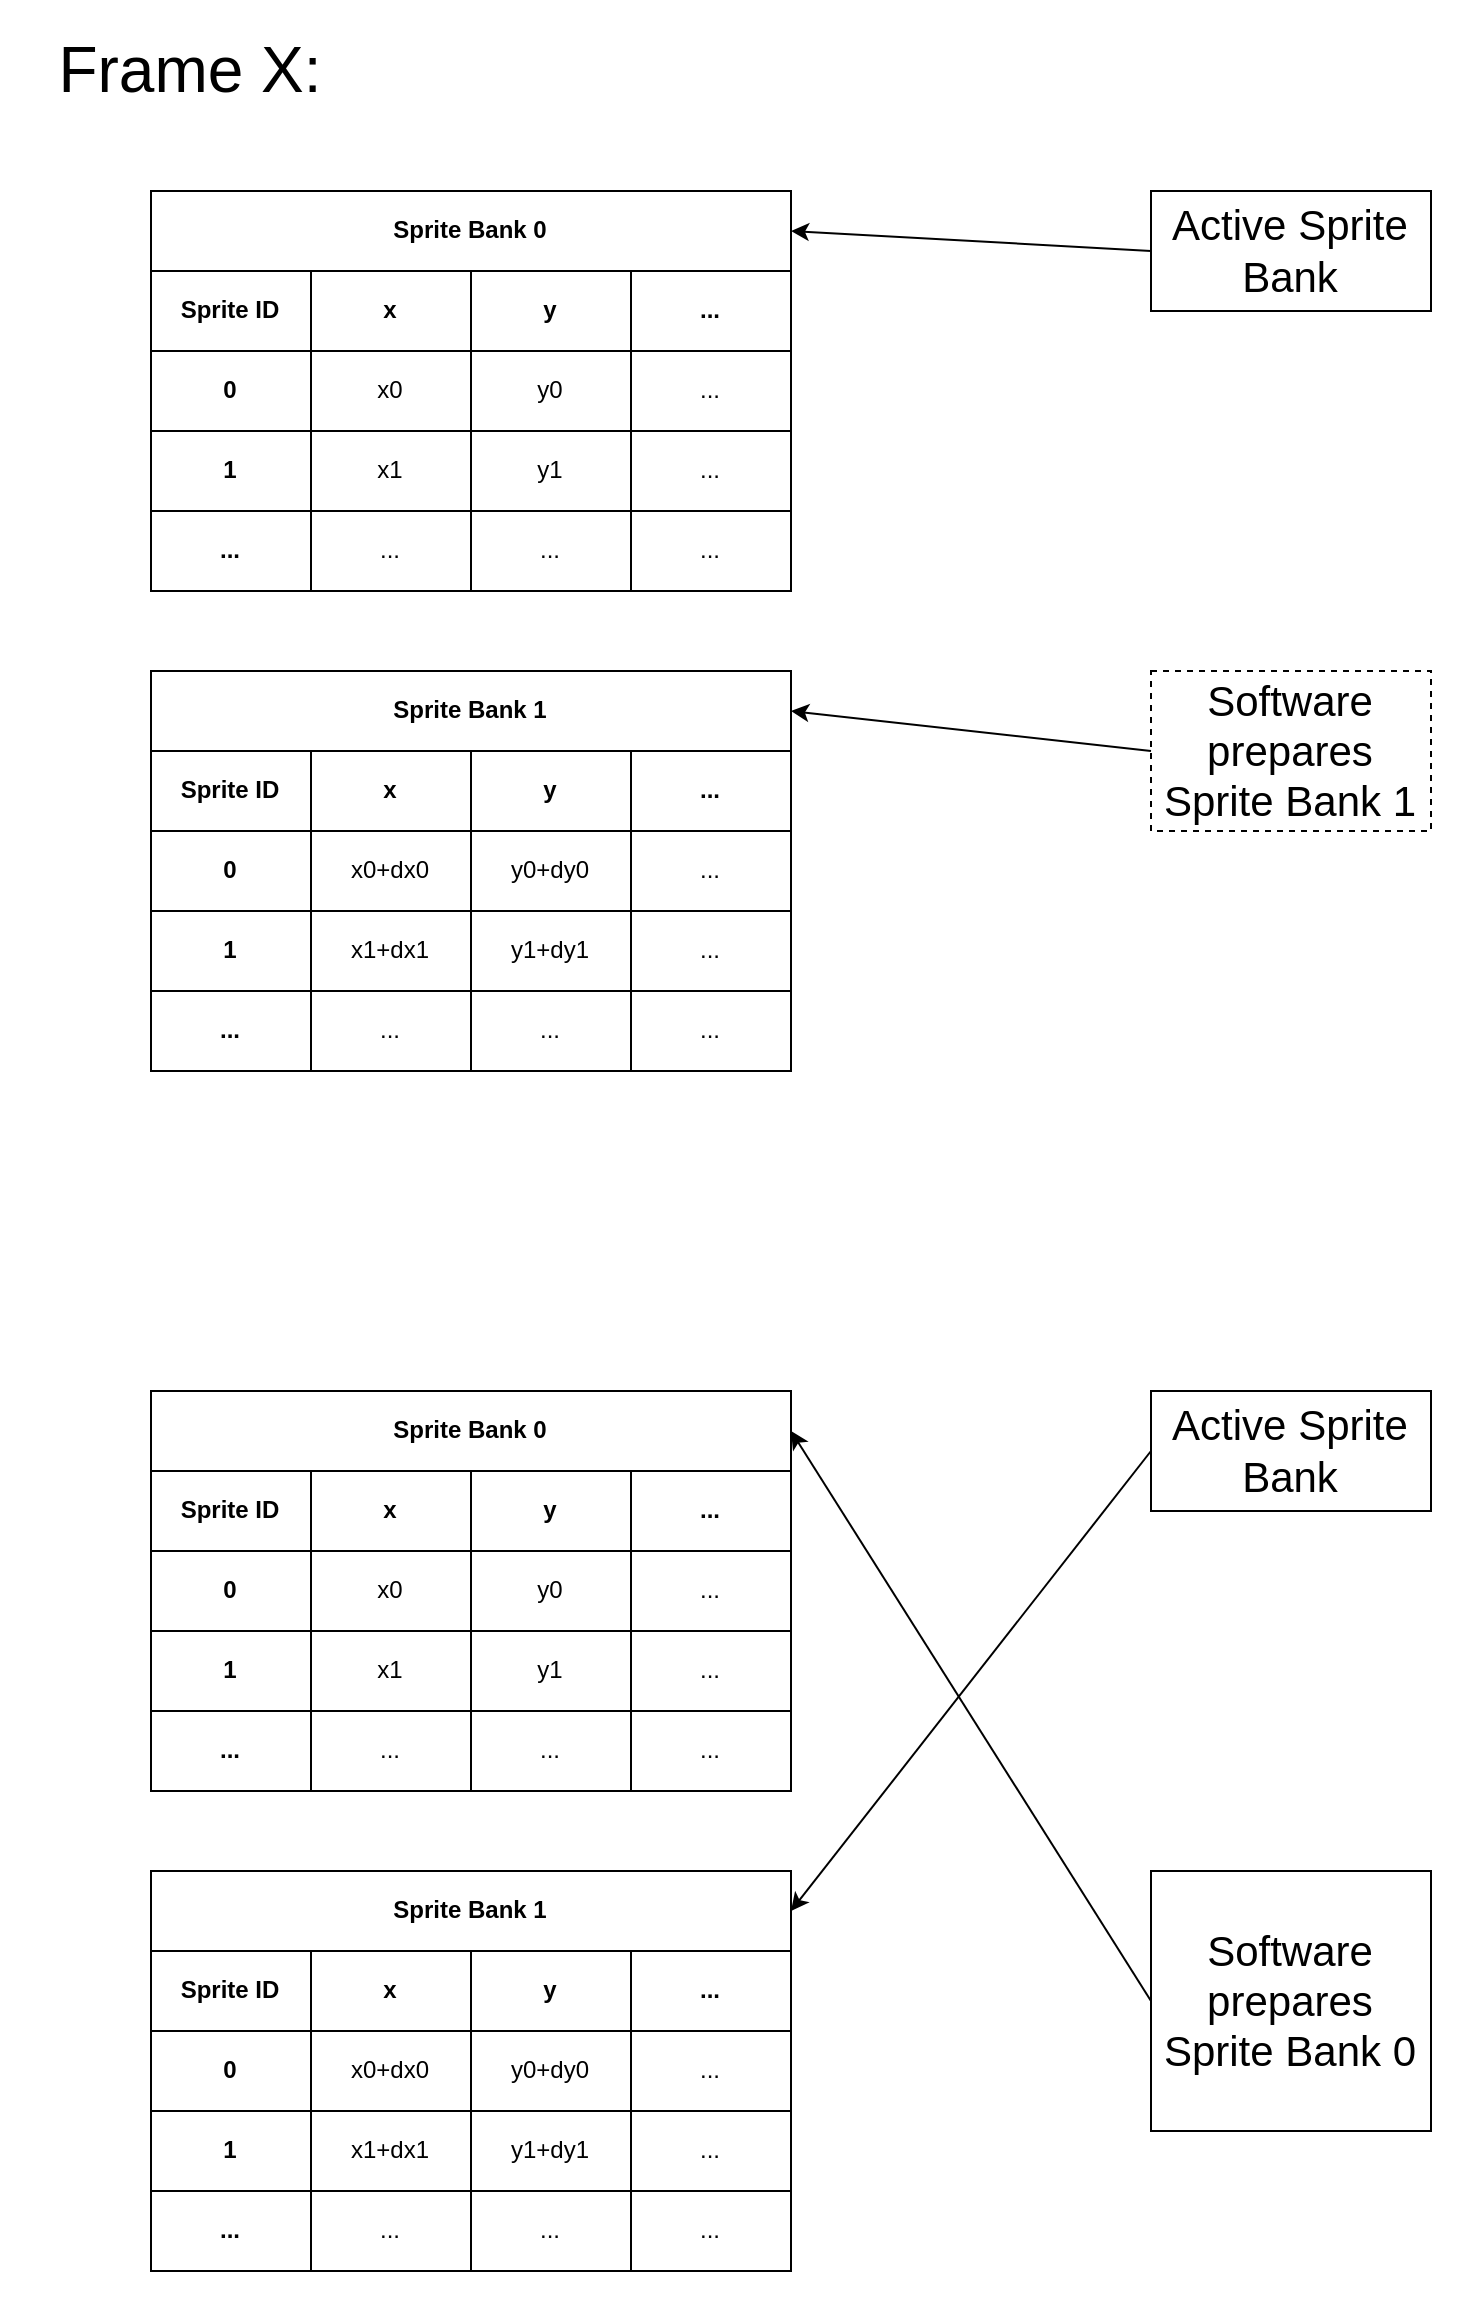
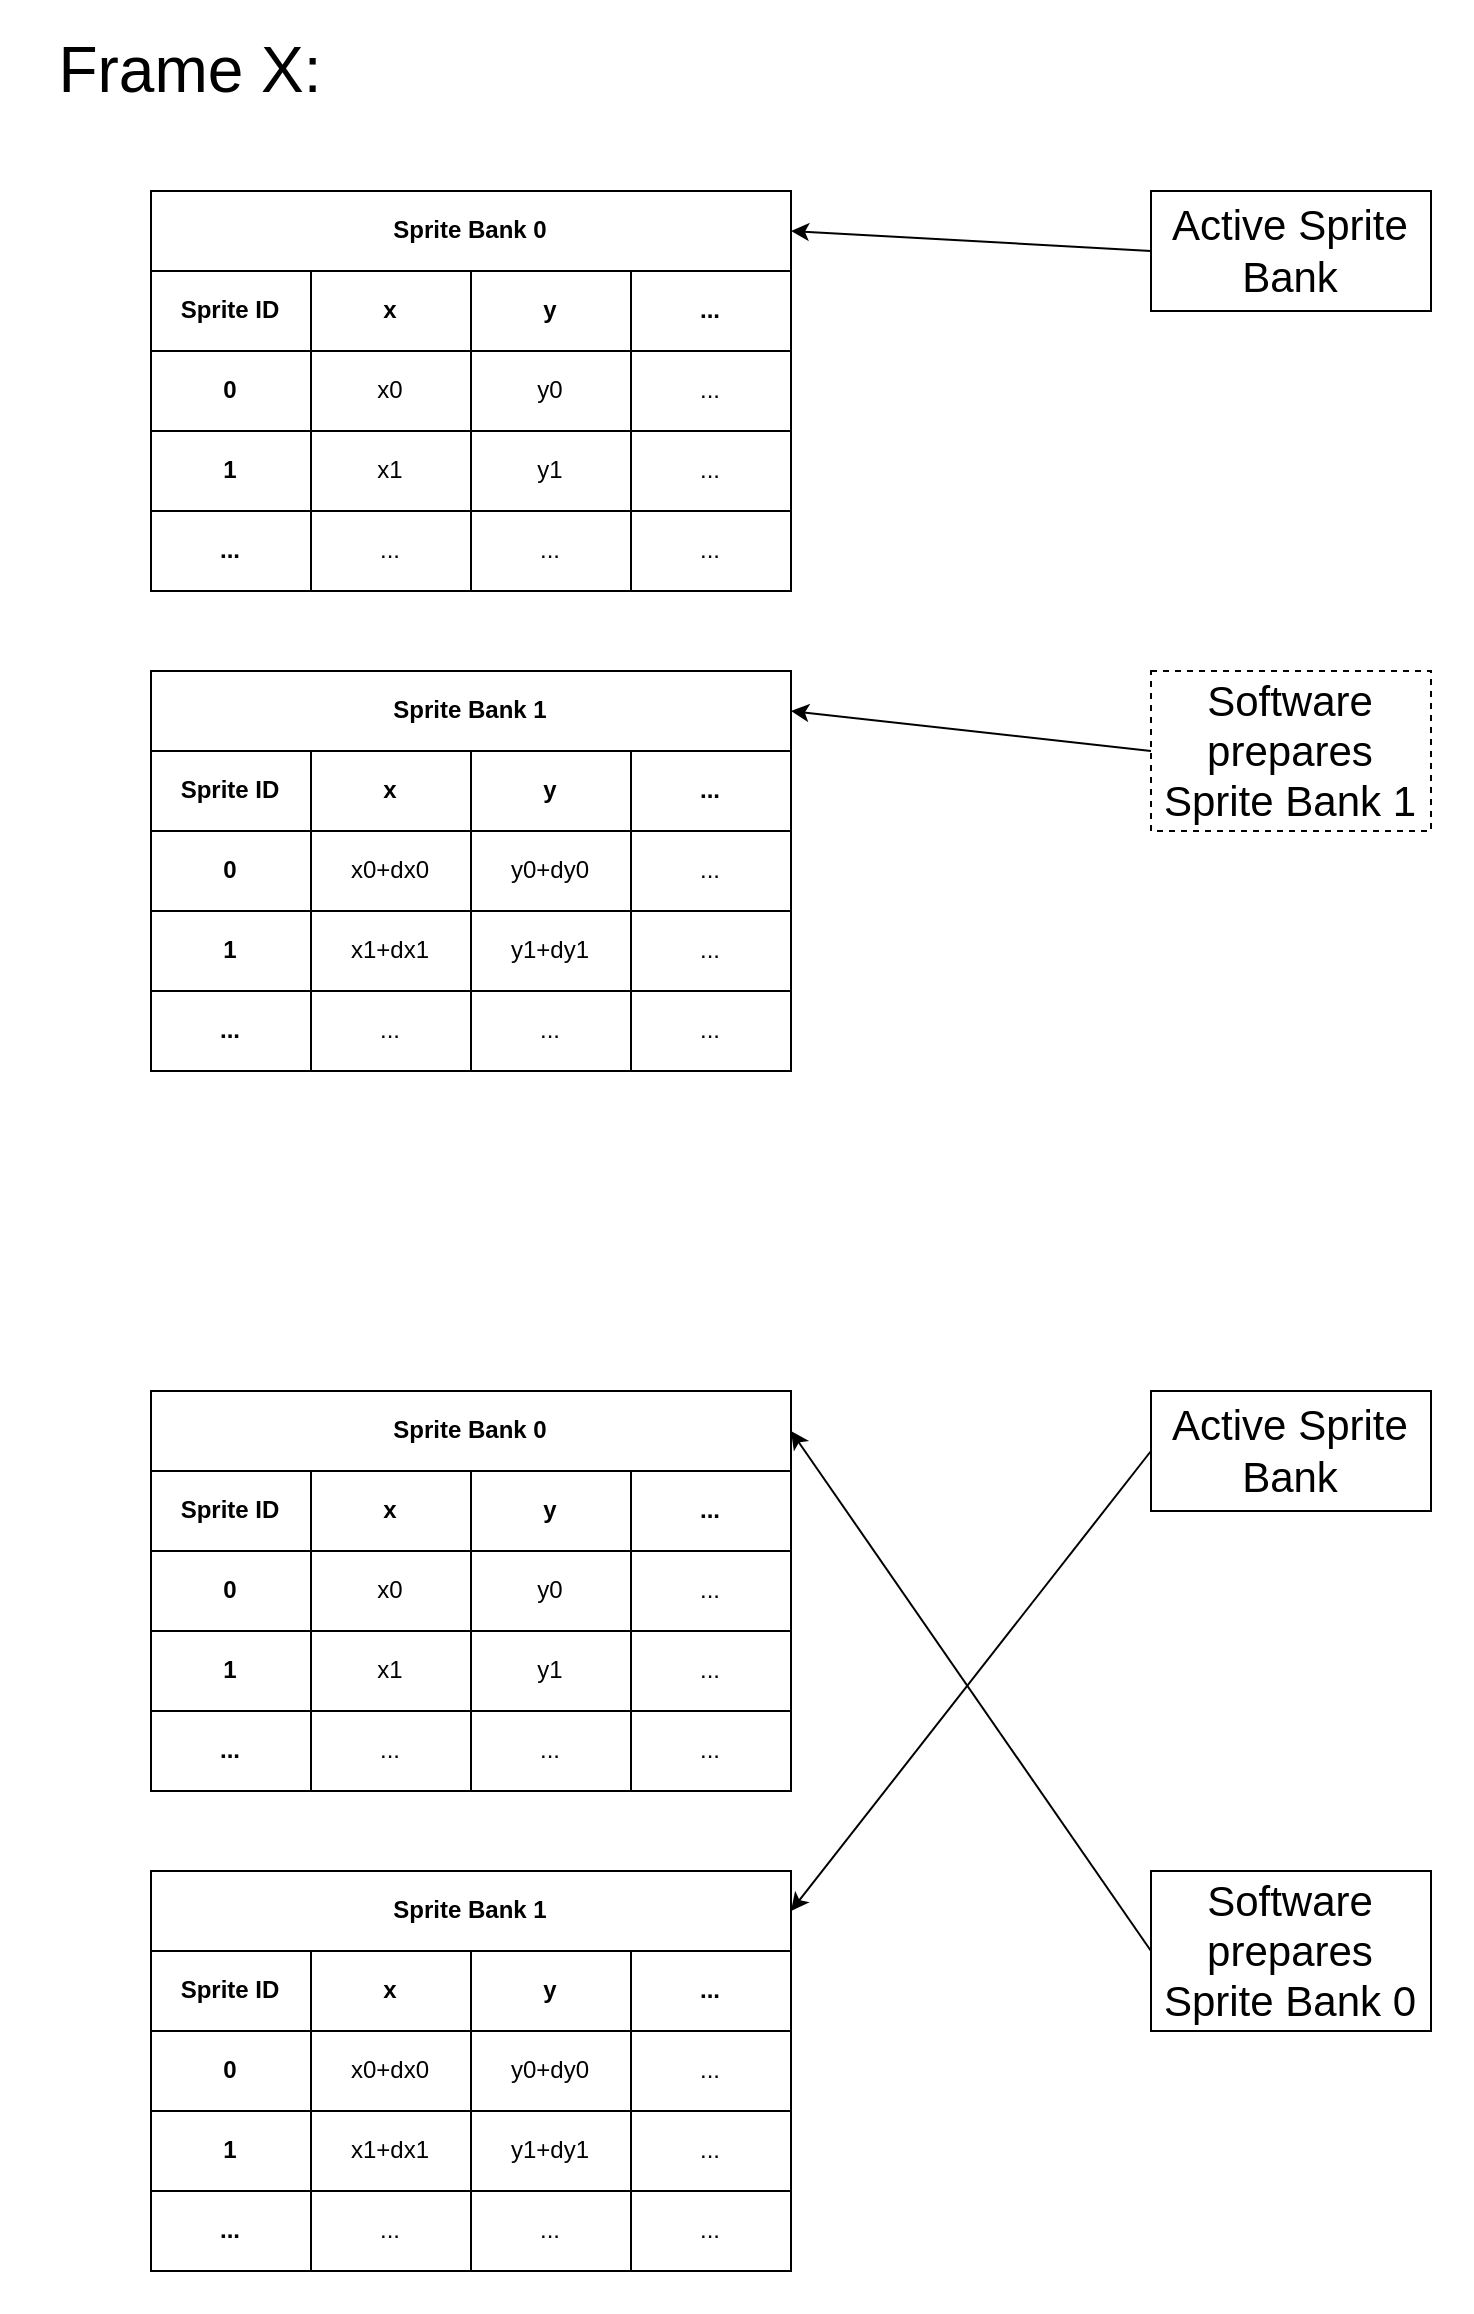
- <mxCell id="38" value="Software prepares Sprite Bank 0" style="rounded=0;whiteSpace=wrap;html=1;fontSize=21;" parent="1" vertex="1"><mxGeometry x="575" y="935" width="140" height="130" as="geometry" /></mxCell>
+ <mxCell id="38" value="Software prepares Sprite Bank 0" style="rounded=0;whiteSpace=wrap;html=1;fontSize=21;" parent="1" vertex="1"><mxGeometry x="575" y="935" width="140" height="80" as="geometry" /></mxCell>
